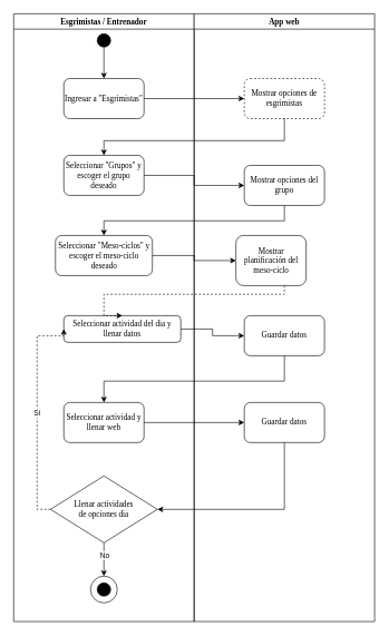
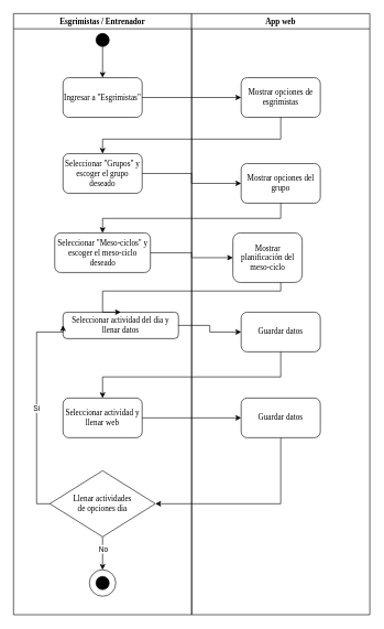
- <mxCell id="19" value="Mostrar opciones de esgrimistas" style="rounded=1;whiteSpace=wrap;html=1;fontFamily=Verdana;dashed=1;" parent="18" vertex="1"><mxGeometry x="75" y="97" width="120" height="60" as="geometry" /></mxCell>
+ <mxCell id="19" value="Mostrar opciones de esgrimistas" style="rounded=1;whiteSpace=wrap;html=1;fontFamily=Verdana;" parent="18" vertex="1"><mxGeometry x="75" y="97" width="120" height="60" as="geometry" /></mxCell>
- <mxCell id="29" style="edgeStyle=orthogonalEdgeStyle;rounded=0;orthogonalLoop=1;jettySize=auto;html=1;entryX=0.5;entryY=0;entryDx=0;entryDy=0;dashed=1;" parent="1" source="21" target="9" edge="1"><mxGeometry relative="1" as="geometry"><Array as="points"><mxPoint x="425" y="440" /><mxPoint x="155" y="440" /></Array></mxGeometry></mxCell>
+ <mxCell id="29" style="edgeStyle=orthogonalEdgeStyle;rounded=0;orthogonalLoop=1;jettySize=auto;html=1;entryX=0.5;entryY=0;entryDx=0;entryDy=0;" parent="1" source="21" target="9" edge="1"><mxGeometry relative="1" as="geometry"><Array as="points"><mxPoint x="425" y="440" /><mxPoint x="155" y="440" /></Array></mxGeometry></mxCell>
- <mxCell id="13" style="edgeStyle=orthogonalEdgeStyle;rounded=0;orthogonalLoop=1;jettySize=auto;html=1;entryX=0;entryY=0.5;entryDx=0;entryDy=0;dashed=1;" parent="2" source="15" target="9" edge="1"><mxGeometry relative="1" as="geometry"><Array as="points"><mxPoint x="35" y="742" /><mxPoint x="35" y="482" /></Array></mxGeometry></mxCell>
+ <mxCell id="13" style="edgeStyle=orthogonalEdgeStyle;rounded=0;orthogonalLoop=1;jettySize=auto;html=1;entryX=0;entryY=0.5;entryDx=0;entryDy=0;" parent="2" source="15" target="9" edge="1"><mxGeometry relative="1" as="geometry"><Array as="points"><mxPoint x="35" y="742" /><mxPoint x="35" y="482" /></Array></mxGeometry></mxCell>
